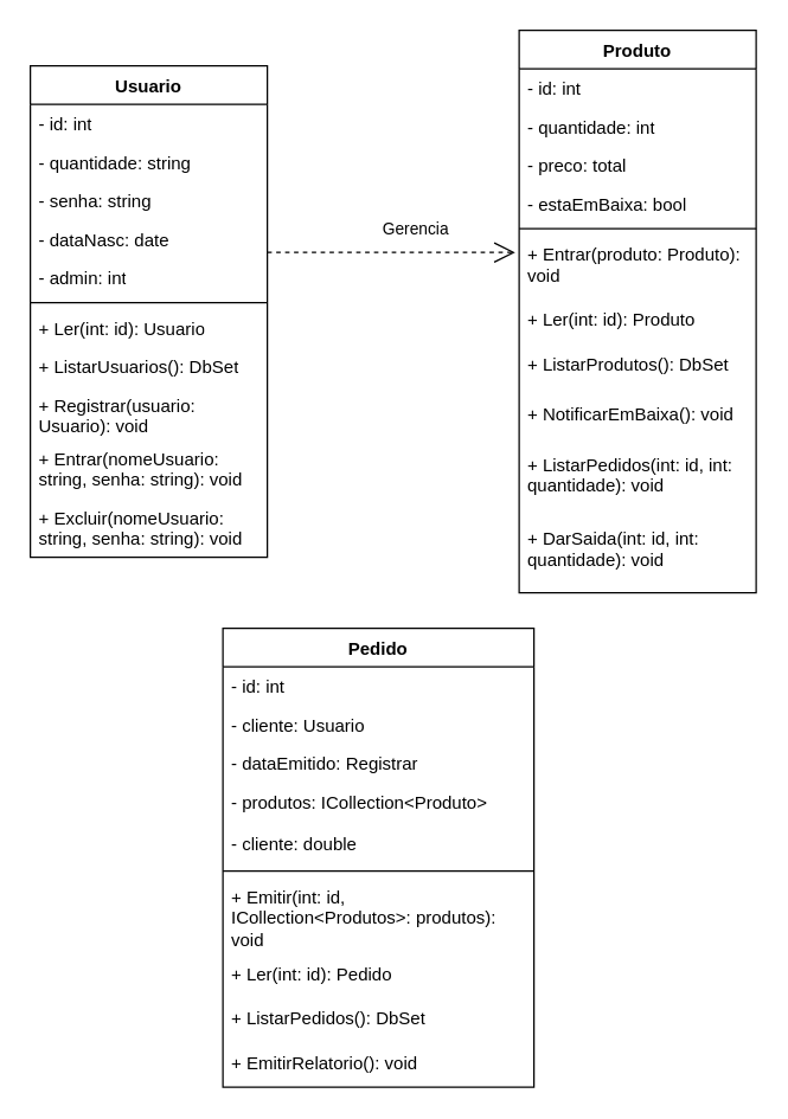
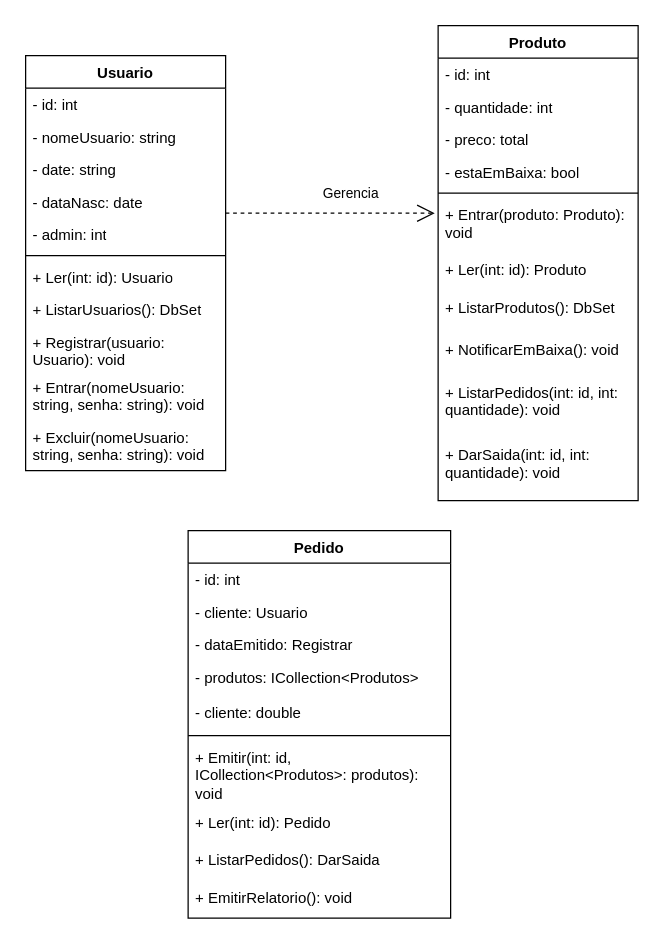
- <mxCell id="4" value="- quantidade: string" style="text;strokeColor=none;fillColor=none;align=left;verticalAlign=top;spacingLeft=4;spacingRight=4;overflow=hidden;rotatable=0;points=[[0,0.5],[1,0.5]];portConstraint=eastwest;whiteSpace=wrap;html=1;" vertex="1" parent="2"><mxGeometry y="52" width="160" height="26" as="geometry" /></mxCell>
+ <mxCell id="4" value="- nomeUsuario: string" style="text;strokeColor=none;fillColor=none;align=left;verticalAlign=top;spacingLeft=4;spacingRight=4;overflow=hidden;rotatable=0;points=[[0,0.5],[1,0.5]];portConstraint=eastwest;whiteSpace=wrap;html=1;" vertex="1" parent="2"><mxGeometry y="52" width="160" height="26" as="geometry" /></mxCell>
- <mxCell id="5" value="- senha: string" style="text;strokeColor=none;fillColor=none;align=left;verticalAlign=top;spacingLeft=4;spacingRight=4;overflow=hidden;rotatable=0;points=[[0,0.5],[1,0.5]];portConstraint=eastwest;whiteSpace=wrap;html=1;" vertex="1" parent="2"><mxGeometry y="78" width="160" height="26" as="geometry" /></mxCell>
+ <mxCell id="5" value="- date: string" style="text;strokeColor=none;fillColor=none;align=left;verticalAlign=top;spacingLeft=4;spacingRight=4;overflow=hidden;rotatable=0;points=[[0,0.5],[1,0.5]];portConstraint=eastwest;whiteSpace=wrap;html=1;" vertex="1" parent="2"><mxGeometry y="78" width="160" height="26" as="geometry" /></mxCell>
- <mxCell id="31" value="- produtos: ICollection&amp;lt;Produto&amp;gt;" style="text;strokeColor=none;fillColor=none;align=left;verticalAlign=top;spacingLeft=4;spacingRight=4;overflow=hidden;rotatable=0;points=[[0,0.5],[1,0.5]];portConstraint=eastwest;whiteSpace=wrap;html=1;" vertex="1" parent="27"><mxGeometry y="104" width="210" height="28" as="geometry" /></mxCell>
+ <mxCell id="31" value="- produtos: ICollection&amp;lt;Produtos&amp;gt;" style="text;strokeColor=none;fillColor=none;align=left;verticalAlign=top;spacingLeft=4;spacingRight=4;overflow=hidden;rotatable=0;points=[[0,0.5],[1,0.5]];portConstraint=eastwest;whiteSpace=wrap;html=1;" vertex="1" parent="27"><mxGeometry y="104" width="210" height="28" as="geometry" /></mxCell>
- <mxCell id="36" value="+ ListarPedidos(): DbSet" style="text;strokeColor=none;fillColor=none;align=left;verticalAlign=top;spacingLeft=4;spacingRight=4;overflow=hidden;rotatable=0;points=[[0,0.5],[1,0.5]];portConstraint=eastwest;whiteSpace=wrap;html=1;" vertex="1" parent="27"><mxGeometry y="250" width="210" height="30" as="geometry" /></mxCell>
+ <mxCell id="36" value="+ ListarPedidos(): DarSaida" style="text;strokeColor=none;fillColor=none;align=left;verticalAlign=top;spacingLeft=4;spacingRight=4;overflow=hidden;rotatable=0;points=[[0,0.5],[1,0.5]];portConstraint=eastwest;whiteSpace=wrap;html=1;" vertex="1" parent="27"><mxGeometry y="250" width="210" height="30" as="geometry" /></mxCell>
